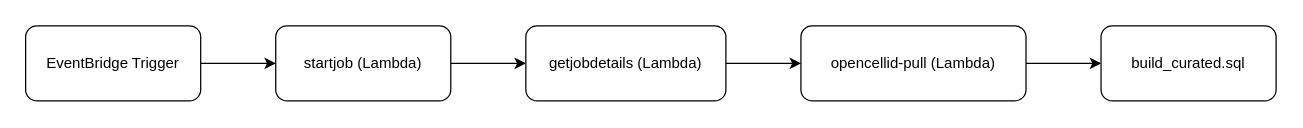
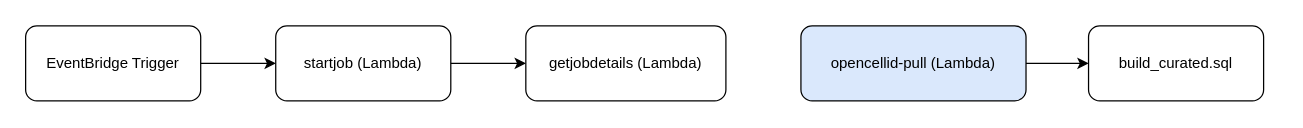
- <mxCell id="9" edge="1" parent="1" source="4" target="5"><mxGeometry relative="1" as="geometry" /></mxCell>
- <mxCell id="5" value="opencellid-pull (Lambda)" style="rounded=1;whiteSpace=wrap;html=1;" vertex="1" parent="1"><mxGeometry x="640" y="20" width="180" height="60" as="geometry" /></mxCell>
+ <mxCell id="5" value="opencellid-pull (Lambda)" style="rounded=1;whiteSpace=wrap;html=1;fillColor=#dae8fc;" vertex="1" parent="1"><mxGeometry x="640" y="20" width="180" height="60" as="geometry" /></mxCell>
- <mxCell id="6" value="build_curated.sql" style="rounded=1;whiteSpace=wrap;html=1;" vertex="1" parent="1"><mxGeometry x="880" y="20" width="140" height="60" as="geometry" /></mxCell>
+ <mxCell id="6" value="build_curated.sql" style="rounded=1;whiteSpace=wrap;html=1;" vertex="1" parent="1"><mxGeometry x="870" y="20" width="140" height="60" as="geometry" /></mxCell>
